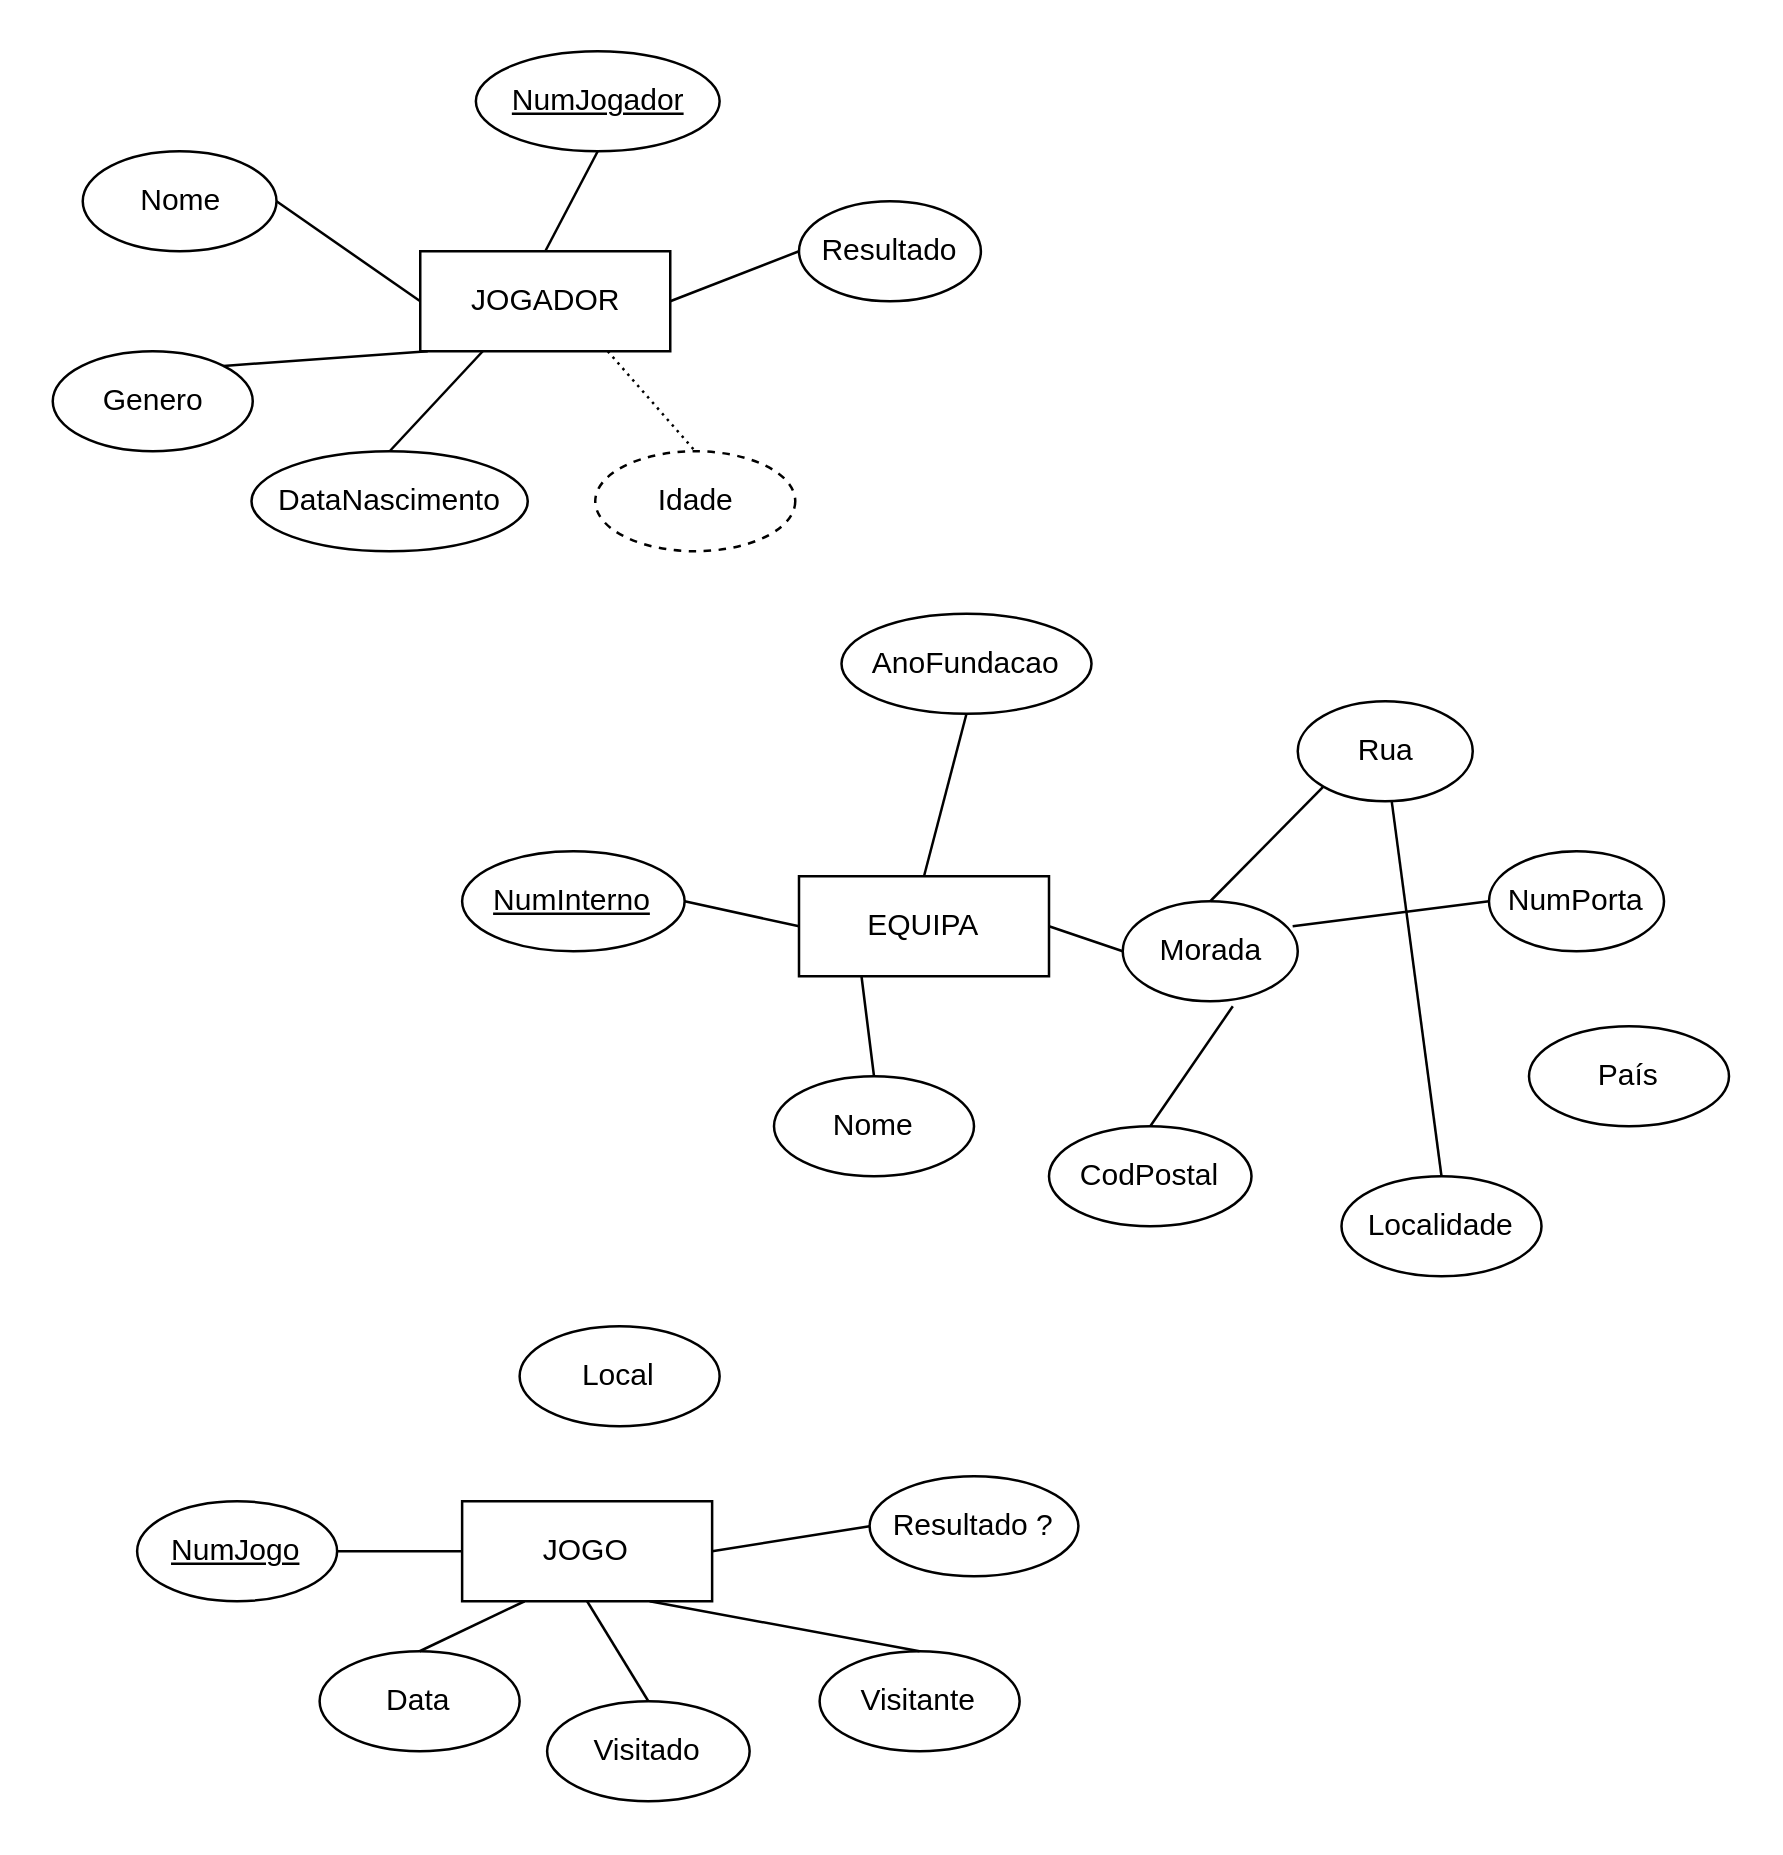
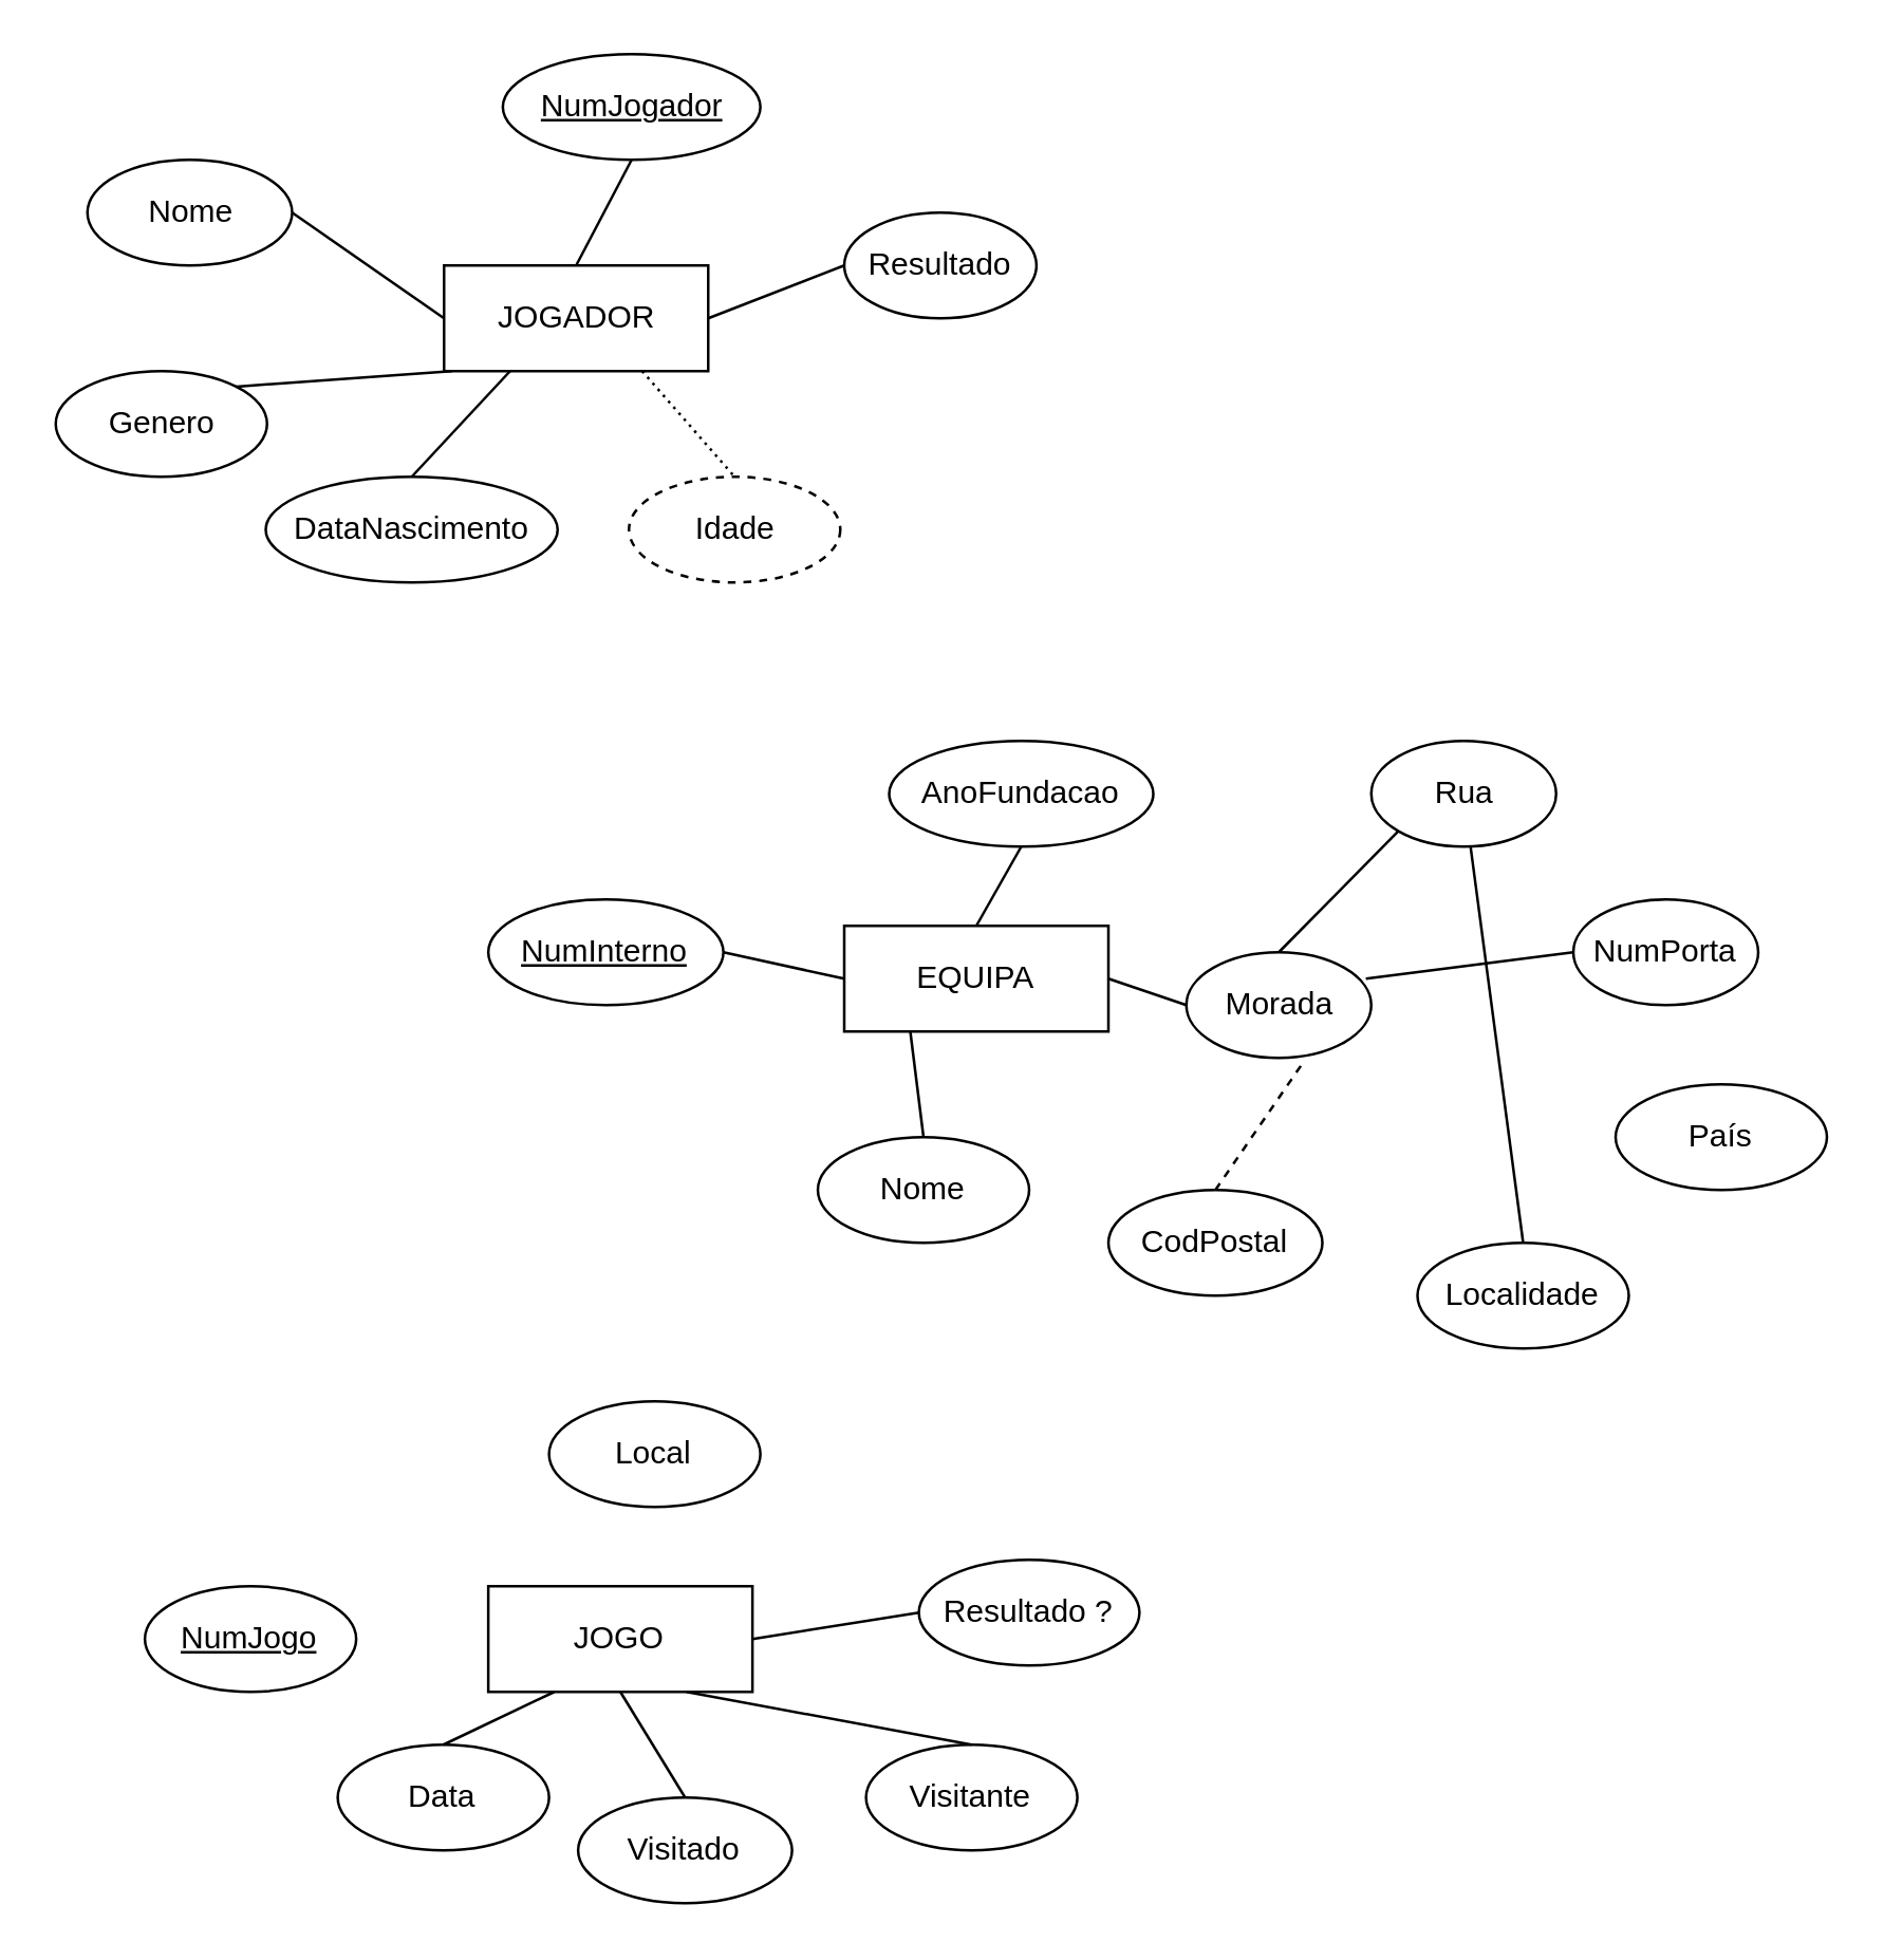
- <mxCell id="30" value="AnoFundacao" style="ellipse;whiteSpace=wrap;html=1;align=center;" vertex="1" parent="1"><mxGeometry x="336" y="245" width="100" height="40" as="geometry" /></mxCell>
+ <mxCell id="30" value="AnoFundacao" style="ellipse;whiteSpace=wrap;html=1;align=center;" vertex="1" parent="1"><mxGeometry x="336" y="280" width="100" height="40" as="geometry" /></mxCell>
- <mxCell id="18" value="" style="endArrow=none;html=1;rounded=0;exitX=0.5;exitY=0;exitDx=0;exitDy=0;entryX=0.629;entryY=1.05;entryDx=0;entryDy=0;entryPerimeter=0;" parent="1" source="14" target="7" edge="1"><mxGeometry relative="1" as="geometry"><mxPoint x="665" y="320" as="sourcePoint" /><mxPoint x="605" y="350" as="targetPoint" /></mxGeometry></mxCell>
+ <mxCell id="18" value="" style="endArrow=none;html=1;rounded=0;exitX=0.5;exitY=0;exitDx=0;exitDy=0;entryX=0.629;entryY=1.05;entryDx=0;entryDy=0;entryPerimeter=0;dashed=1;" parent="1" source="14" target="7" edge="1"><mxGeometry relative="1" as="geometry"><mxPoint x="665" y="320" as="sourcePoint" /><mxPoint x="605" y="350" as="targetPoint" /></mxGeometry></mxCell>
- <mxCell id="22" value="" style="endArrow=none;html=1;rounded=0;exitX=0;exitY=0.5;exitDx=0;exitDy=0;entryX=1;entryY=0.5;entryDx=0;entryDy=0;" edge="1" parent="1" source="19" target="20"><mxGeometry relative="1" as="geometry"><mxPoint x="194.25" y="780" as="sourcePoint" /><mxPoint x="354.25" y="780" as="targetPoint" /></mxGeometry></mxCell>
